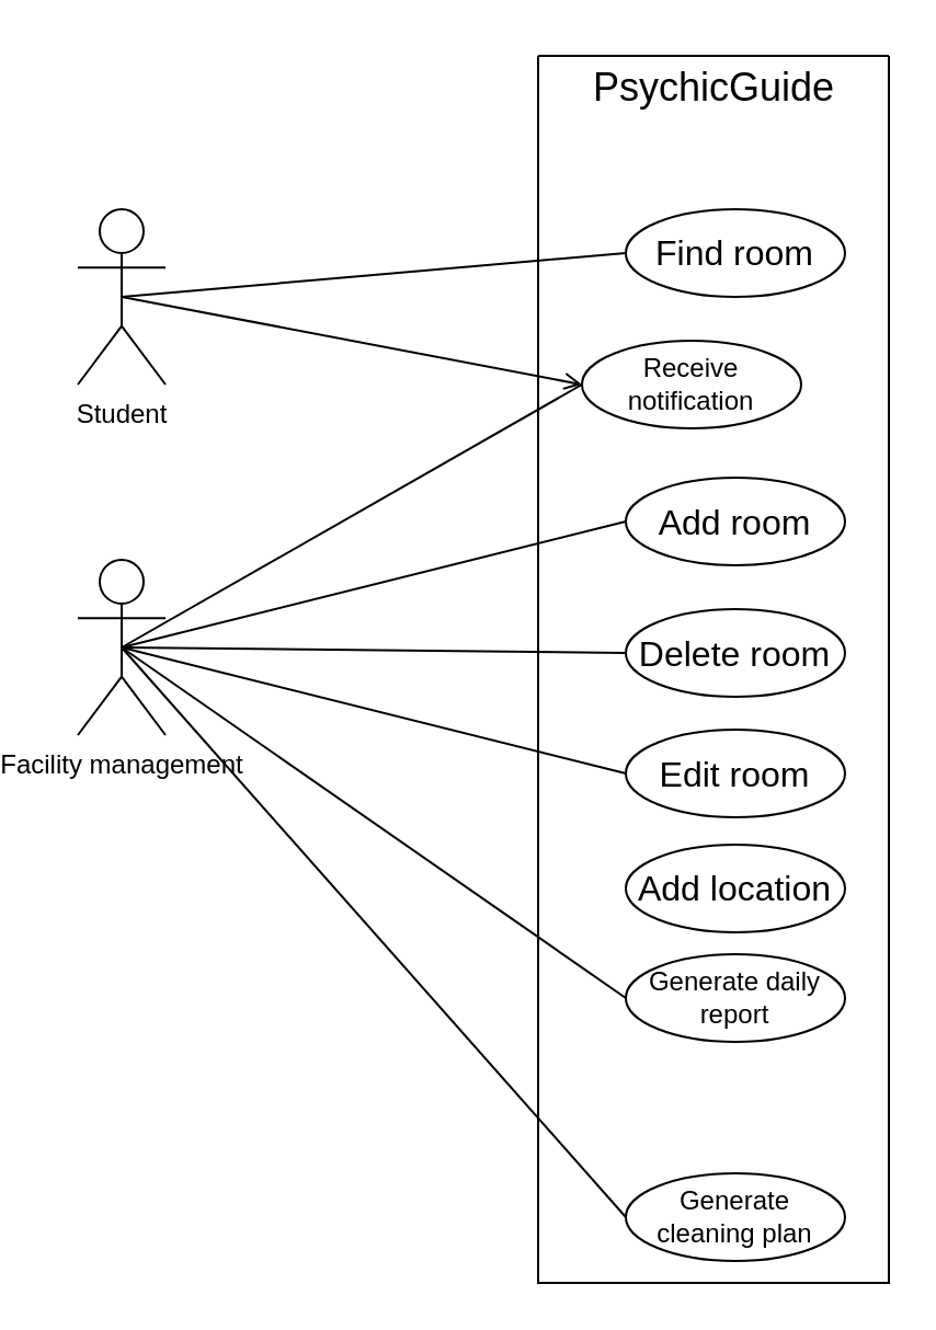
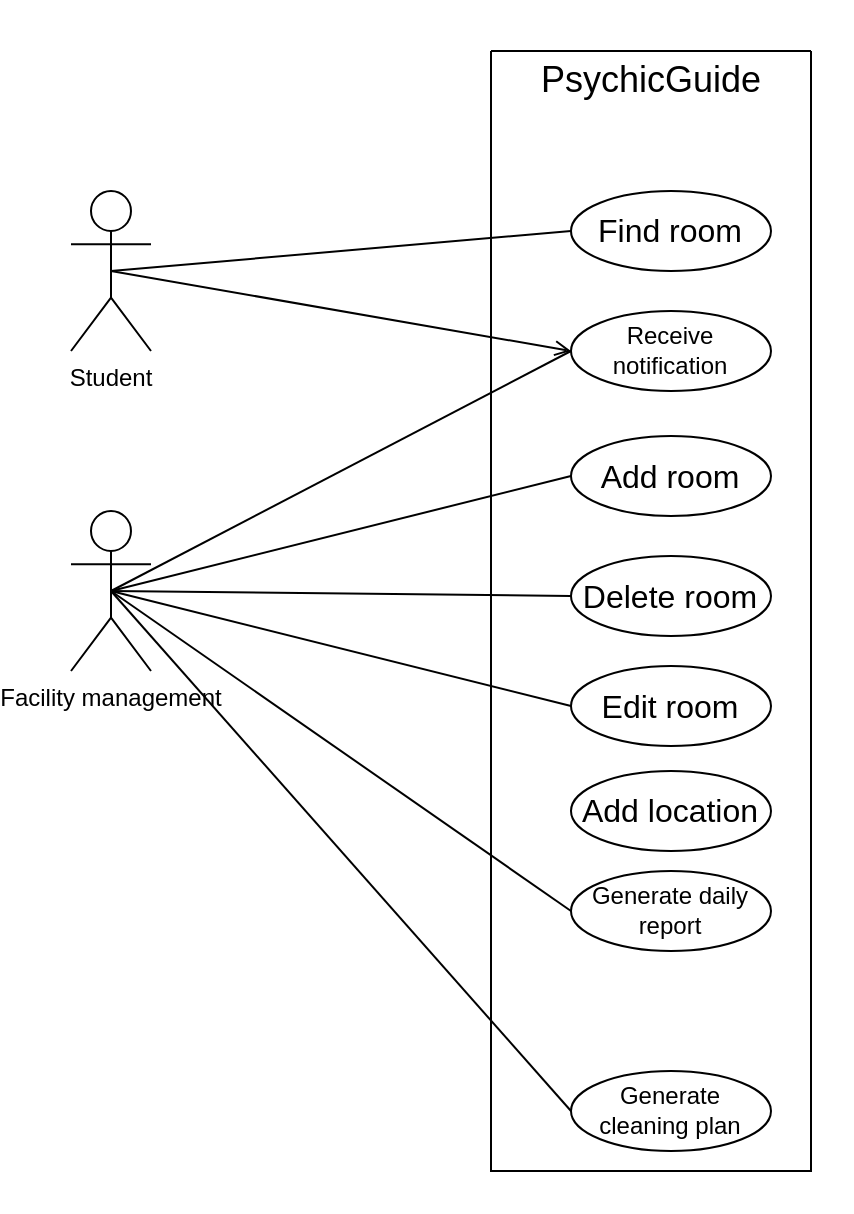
- <mxCell id="14" value="Receive notification" style="ellipse;whiteSpace=wrap;html=1;" parent="9" vertex="1"><mxGeometry x="20" y="130" width="100" height="40" as="geometry" /></mxCell>
+ <mxCell id="14" value="Receive notification" style="ellipse;whiteSpace=wrap;html=1;" parent="9" vertex="1"><mxGeometry x="40" y="130" width="100" height="40" as="geometry" /></mxCell>
